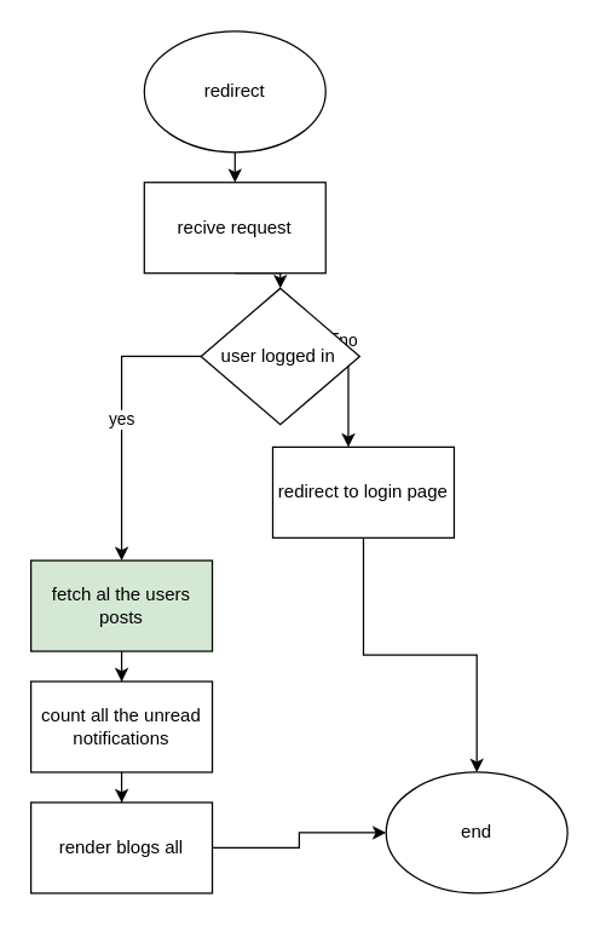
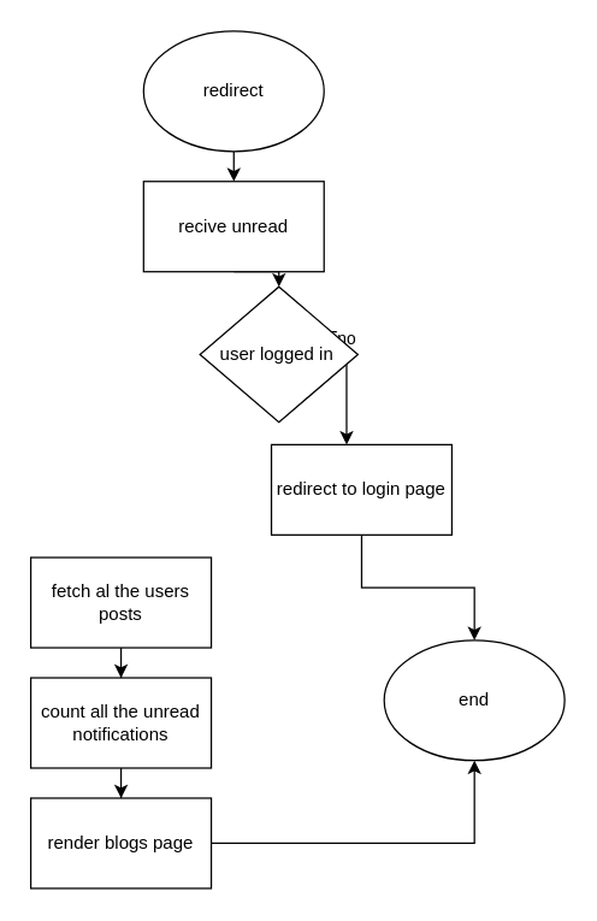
- <mxCell id="10" value="recive request" style="whiteSpace=wrap;html=1;" vertex="1" parent="1"><mxGeometry x="95" y="120" width="120" height="60" as="geometry" /></mxCell>
+ <mxCell id="10" value="recive unread" style="whiteSpace=wrap;html=1;" vertex="1" parent="1"><mxGeometry x="95" y="120" width="120" height="60" as="geometry" /></mxCell>
- <mxCell id="14" value="yes" style="edgeStyle=orthogonalEdgeStyle;rounded=0;orthogonalLoop=1;jettySize=auto;html=1;exitX=0;exitY=0.5;exitDx=0;exitDy=0;entryX=0.5;entryY=0;entryDx=0;entryDy=0;" edge="1" parent="1" source="15" target="6"><mxGeometry relative="1" as="geometry" /></mxCell>
- <mxCell id="6" value="fetch al the users posts" style="whiteSpace=wrap;html=1;fillColor=#d5e8d4;" vertex="1" parent="1"><mxGeometry x="20" y="370" width="120" height="60" as="geometry" /></mxCell>
+ <mxCell id="6" value="fetch al the users posts" style="whiteSpace=wrap;html=1;" vertex="1" parent="1"><mxGeometry x="20" y="370" width="120" height="60" as="geometry" /></mxCell>
- <mxCell id="2" value="end" style="ellipse;whiteSpace=wrap;html=1;" vertex="1" parent="1"><mxGeometry x="255" y="510" width="120" height="80" as="geometry" /></mxCell>
+ <mxCell id="2" value="end" style="ellipse;whiteSpace=wrap;html=1;" vertex="1" parent="1"><mxGeometry x="255" y="425" width="120" height="80" as="geometry" /></mxCell>
- <mxCell id="12" value="render blogs all" style="whiteSpace=wrap;html=1;" vertex="1" parent="1"><mxGeometry x="20" y="530" width="120" height="60" as="geometry" /></mxCell>
+ <mxCell id="12" value="render blogs page" style="whiteSpace=wrap;html=1;" vertex="1" parent="1"><mxGeometry x="20" y="530" width="120" height="60" as="geometry" /></mxCell>
